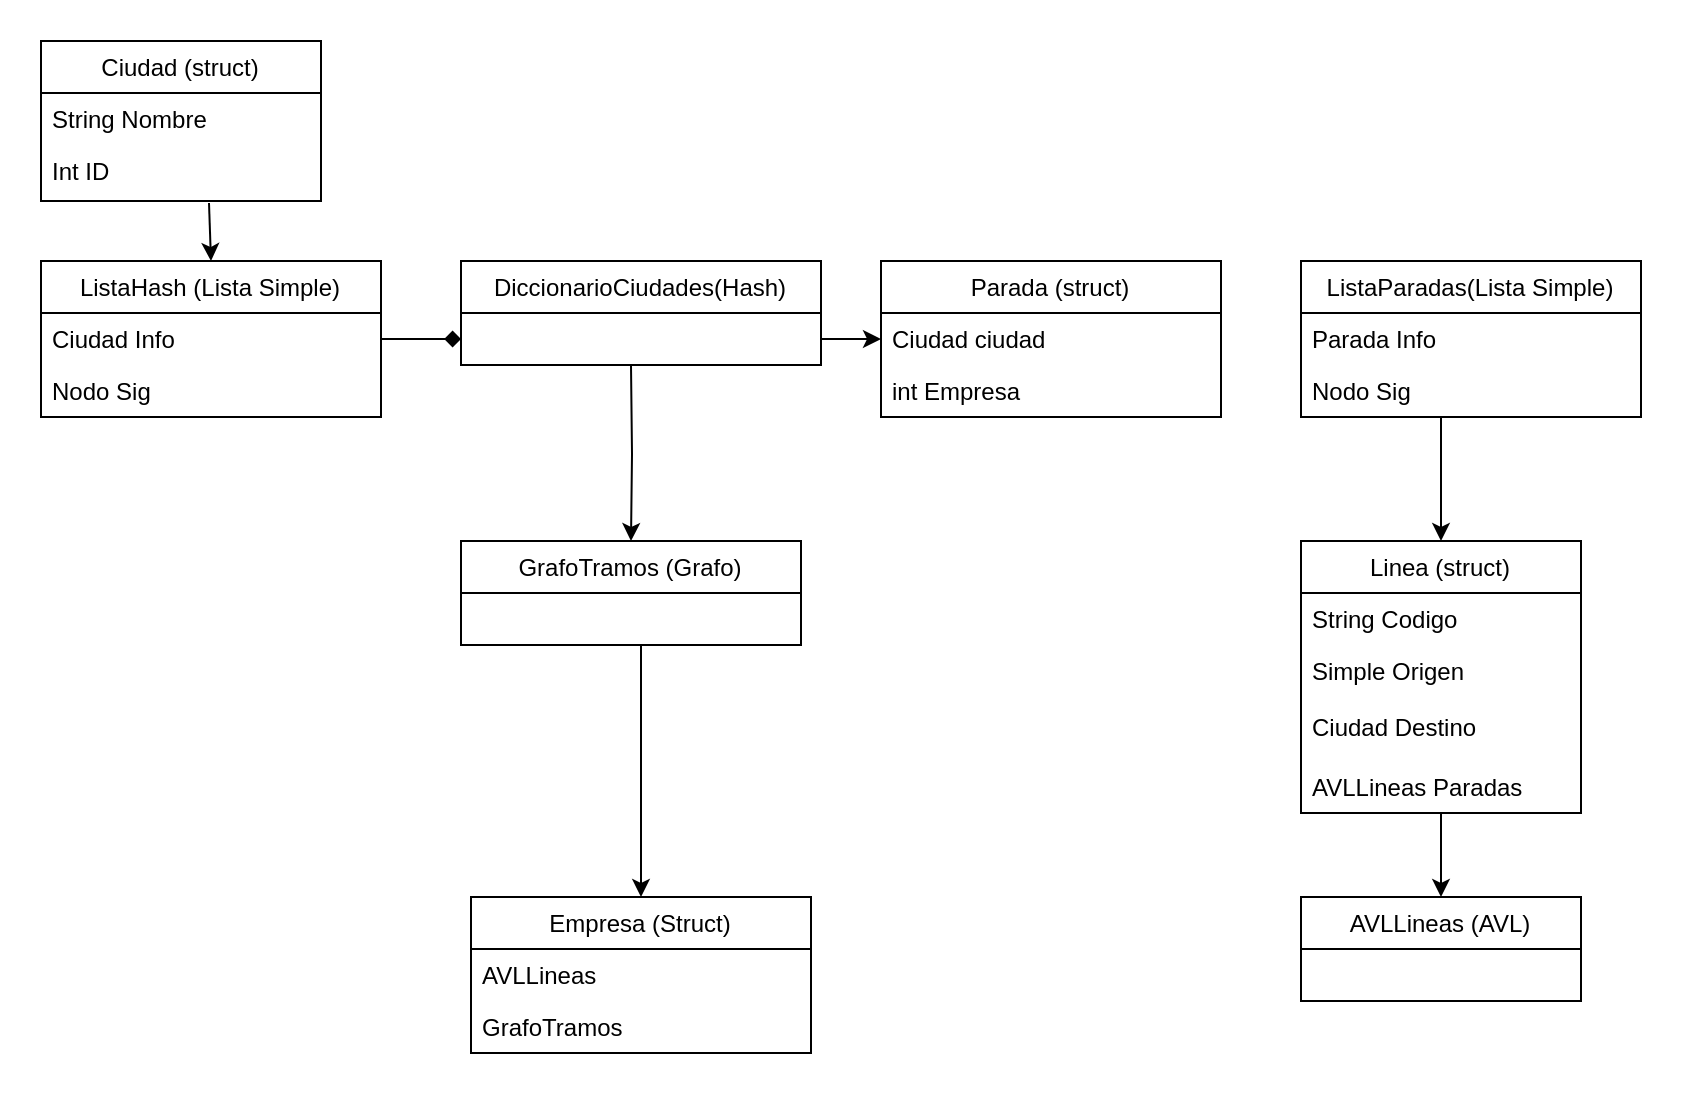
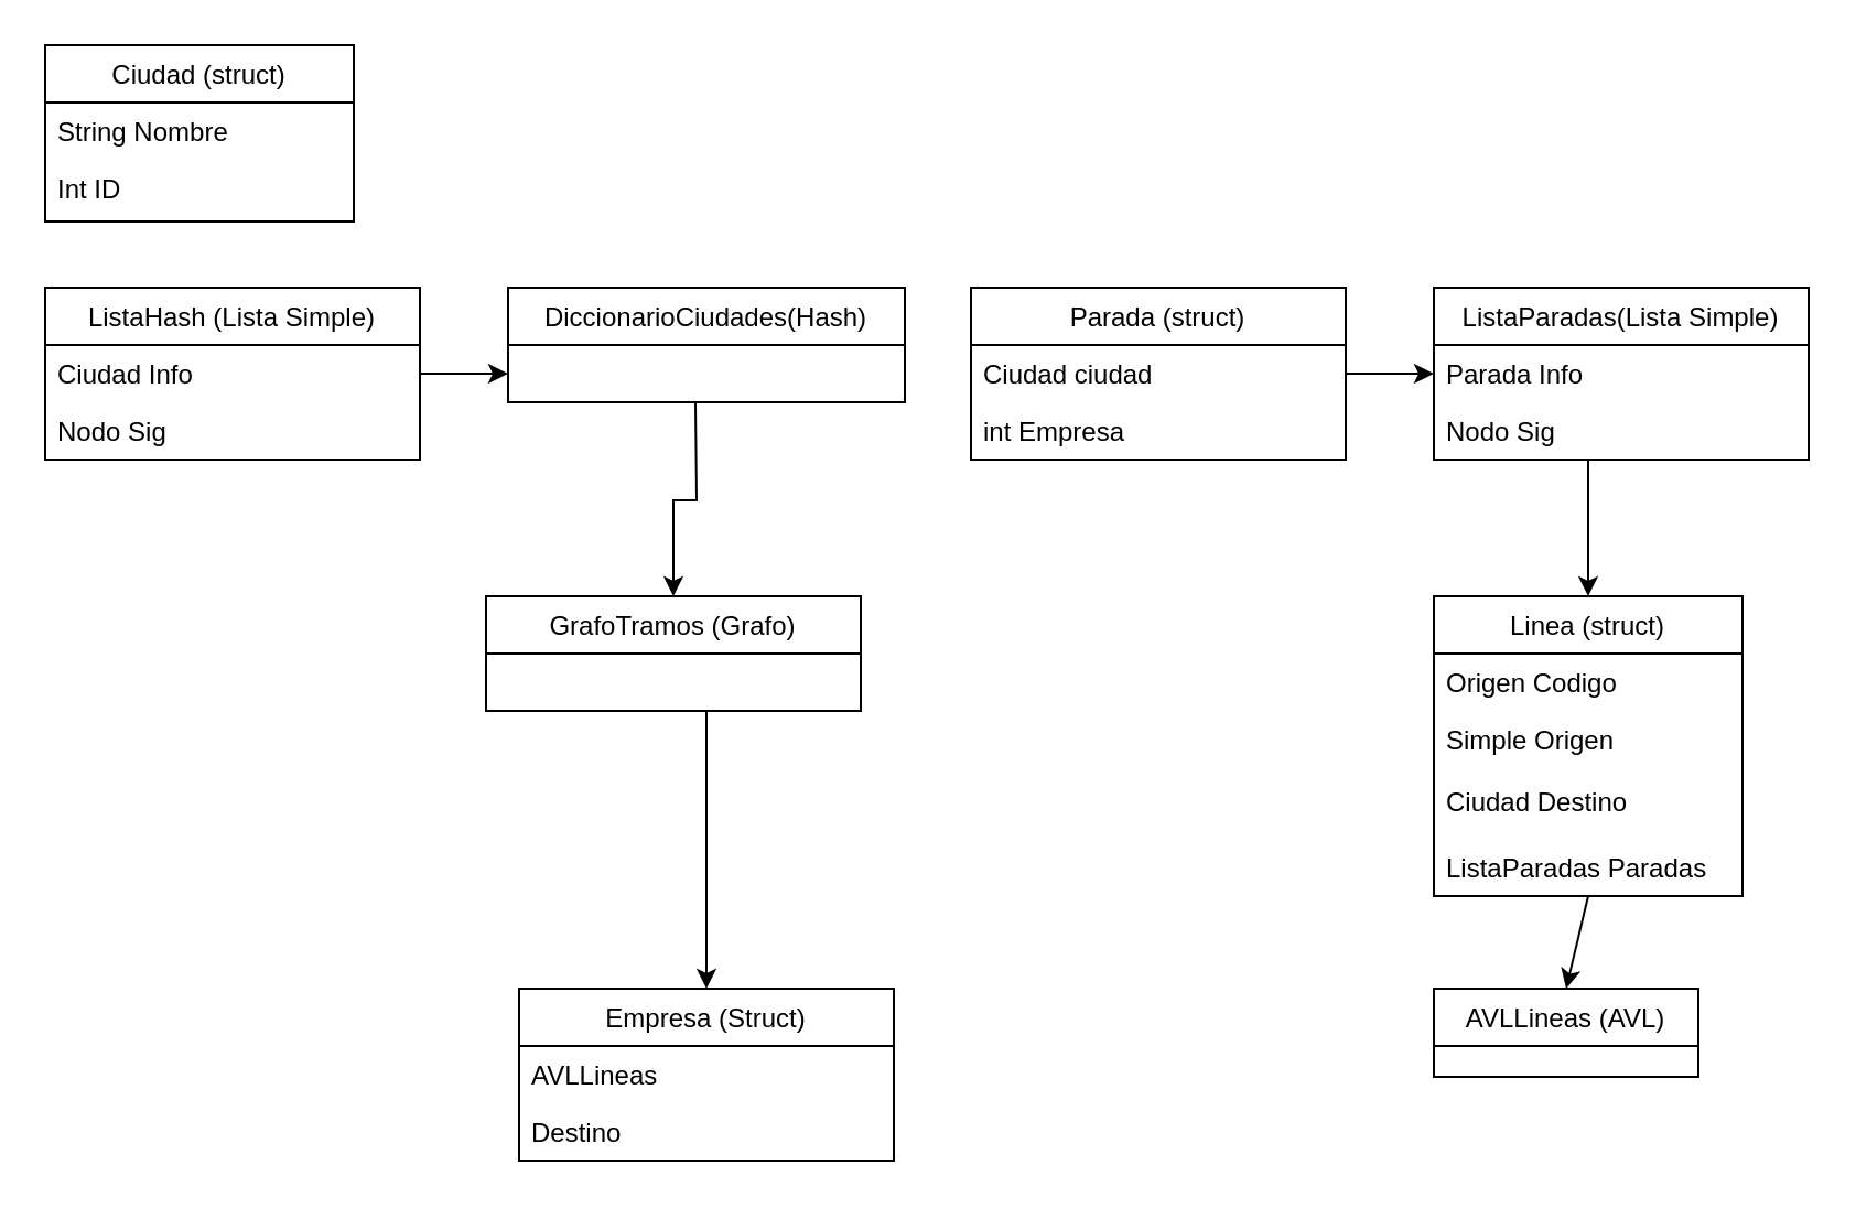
- <mxCell id="25" value="" style="endArrow=classic;html=1;exitX=0.6;exitY=1.036;exitDx=0;exitDy=0;exitPerimeter=0;entryX=0.5;entryY=0;entryDx=0;entryDy=0;" edge="1" parent="1" source="4" target="5"><mxGeometry width="50" height="50" relative="1" as="geometry"><mxPoint x="70" y="510" as="sourcePoint" /><mxPoint x="70" y="650" as="targetPoint" /></mxGeometry></mxCell>
- <mxCell id="26" value="" style="endArrow=diamond;html=1;exitX=1;exitY=0.5;exitDx=0;exitDy=0;entryX=0;entryY=0.75;entryDx=0;entryDy=0;" edge="1" parent="1" source="6" target="8"><mxGeometry width="50" height="50" relative="1" as="geometry"><mxPoint x="114" y="111" as="sourcePoint" /><mxPoint x="115" y="140" as="targetPoint" /></mxGeometry></mxCell>
+ <mxCell id="26" value="" style="endArrow=classic;html=1;exitX=1;exitY=0.5;exitDx=0;exitDy=0;entryX=0;entryY=0.75;entryDx=0;entryDy=0;" edge="1" parent="1" source="6" target="8"><mxGeometry width="50" height="50" relative="1" as="geometry"><mxPoint x="114" y="111" as="sourcePoint" /><mxPoint x="115" y="140" as="targetPoint" /></mxGeometry></mxCell>
- <mxCell id="27" value="" style="endArrow=classic;html=1;exitX=1;exitY=0.75;exitDx=0;exitDy=0;entryX=0;entryY=0.5;entryDx=0;entryDy=0;" edge="1" parent="1" source="8" target="10"><mxGeometry width="50" height="50" relative="1" as="geometry"><mxPoint x="124" y="121" as="sourcePoint" /><mxPoint x="125" y="150" as="targetPoint" /></mxGeometry></mxCell>
+ <mxCell id="28" value="" style="endArrow=classic;html=1;exitX=1;exitY=0.5;exitDx=0;exitDy=0;entryX=0;entryY=0.5;entryDx=0;entryDy=0;" edge="1" parent="1" source="10" target="13"><mxGeometry width="50" height="50" relative="1" as="geometry"><mxPoint x="420" y="179" as="sourcePoint" /><mxPoint x="450" y="179" as="targetPoint" /></mxGeometry></mxCell>
- <mxCell id="20" value="GrafoTramos (Grafo)" style="swimlane;fontStyle=0;childLayout=stackLayout;horizontal=1;startSize=26;fillColor=none;horizontalStack=0;resizeParent=1;resizeParentMax=0;resizeLast=0;collapsible=1;marginBottom=0;" vertex="1" parent="1"><mxGeometry x="230" y="270" width="170" height="52" as="geometry" /></mxCell>
+ <mxCell id="20" value="GrafoTramos (Grafo)" style="swimlane;fontStyle=0;childLayout=stackLayout;horizontal=1;startSize=26;fillColor=none;horizontalStack=0;resizeParent=1;resizeParentMax=0;resizeLast=0;collapsible=1;marginBottom=0;" vertex="1" parent="1"><mxGeometry x="220" y="270" width="170" height="52" as="geometry" /></mxCell>
- <mxCell id="16" value="String Codigo" style="text;strokeColor=none;fillColor=none;align=left;verticalAlign=top;spacingLeft=4;spacingRight=4;overflow=hidden;rotatable=0;points=[[0,0.5],[1,0.5]];portConstraint=eastwest;" vertex="1" parent="15"><mxGeometry y="26" width="140" height="26" as="geometry" /></mxCell>
+ <mxCell id="16" value="Origen Codigo" style="text;strokeColor=none;fillColor=none;align=left;verticalAlign=top;spacingLeft=4;spacingRight=4;overflow=hidden;rotatable=0;points=[[0,0.5],[1,0.5]];portConstraint=eastwest;" vertex="1" parent="15"><mxGeometry y="26" width="140" height="26" as="geometry" /></mxCell>
- <mxCell id="19" value="AVLLineas Paradas" style="text;strokeColor=none;fillColor=none;align=left;verticalAlign=top;spacingLeft=4;spacingRight=4;overflow=hidden;rotatable=0;points=[[0,0.5],[1,0.5]];portConstraint=eastwest;" vertex="1" parent="15"><mxGeometry y="110" width="140" height="26" as="geometry" /></mxCell>
+ <mxCell id="19" value="ListaParadas Paradas" style="text;strokeColor=none;fillColor=none;align=left;verticalAlign=top;spacingLeft=4;spacingRight=4;overflow=hidden;rotatable=0;points=[[0,0.5],[1,0.5]];portConstraint=eastwest;" vertex="1" parent="15"><mxGeometry y="110" width="140" height="26" as="geometry" /></mxCell>
- <mxCell id="24" value="AVLLineas (AVL)" style="swimlane;fontStyle=0;childLayout=stackLayout;horizontal=1;startSize=26;fillColor=none;horizontalStack=0;resizeParent=1;resizeParentMax=0;resizeLast=0;collapsible=1;marginBottom=0;" vertex="1" parent="1"><mxGeometry x="650" y="448" width="140" height="52" as="geometry" /></mxCell>
+ <mxCell id="24" value="AVLLineas (AVL)" style="swimlane;fontStyle=0;childLayout=stackLayout;horizontal=1;startSize=26;fillColor=none;horizontalStack=0;resizeParent=1;resizeParentMax=0;resizeLast=0;collapsible=1;marginBottom=0;" vertex="1" parent="1"><mxGeometry x="650" y="448" width="120" height="40" as="geometry" /></mxCell>
- <mxCell id="23" value="GrafoTramos" style="text;strokeColor=none;fillColor=none;align=left;verticalAlign=top;spacingLeft=4;spacingRight=4;overflow=hidden;rotatable=0;points=[[0,0.5],[1,0.5]];portConstraint=eastwest;" vertex="1" parent="21"><mxGeometry y="52" width="170" height="26" as="geometry" /></mxCell>
+ <mxCell id="23" value="Destino" style="text;strokeColor=none;fillColor=none;align=left;verticalAlign=top;spacingLeft=4;spacingRight=4;overflow=hidden;rotatable=0;points=[[0,0.5],[1,0.5]];portConstraint=eastwest;" vertex="1" parent="21"><mxGeometry y="52" width="170" height="26" as="geometry" /></mxCell>
